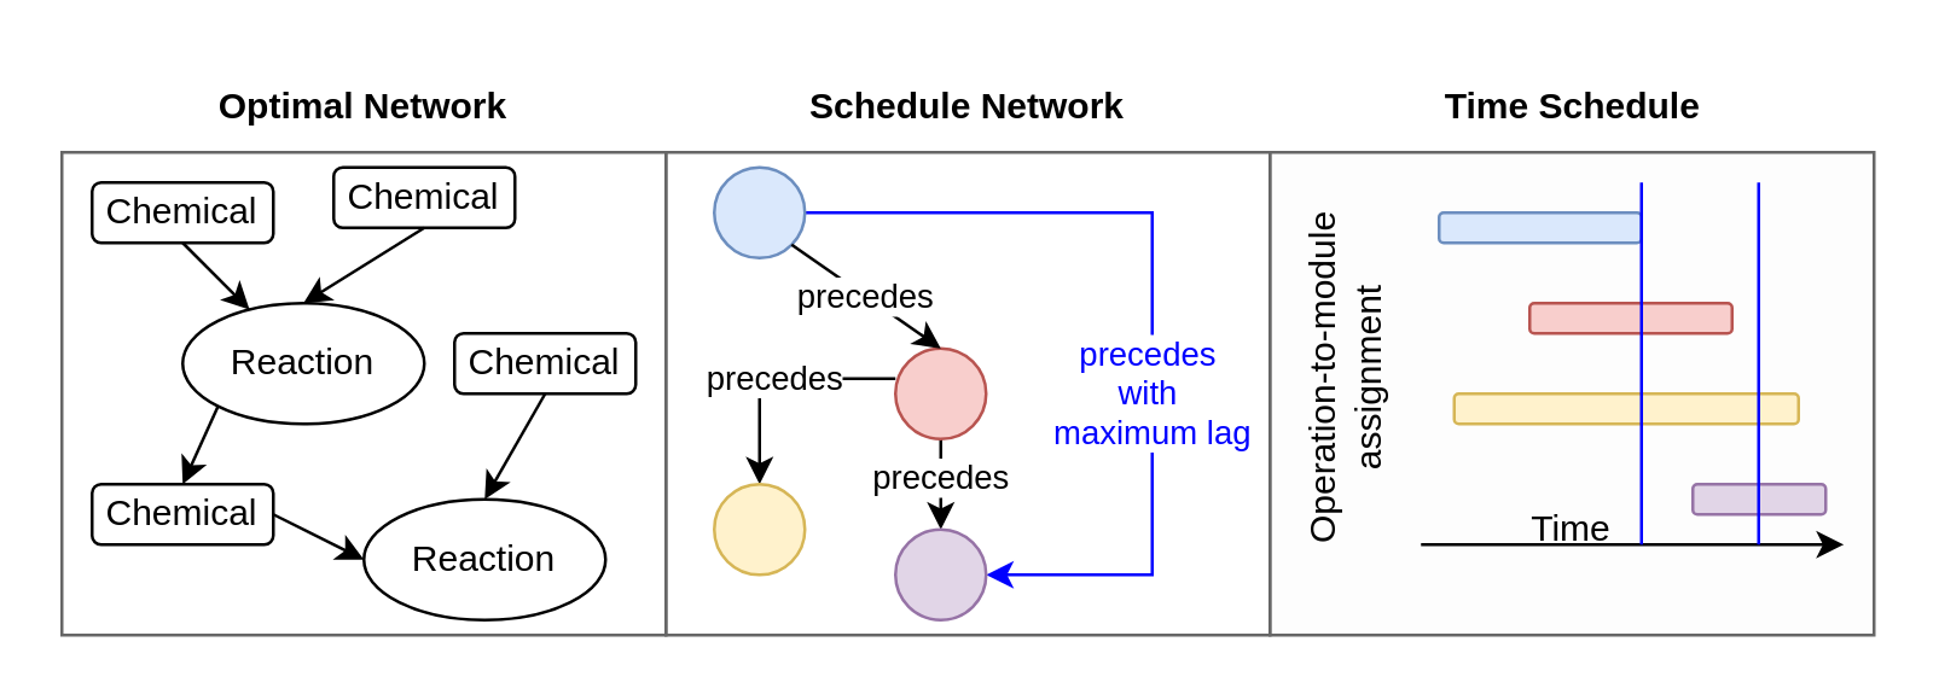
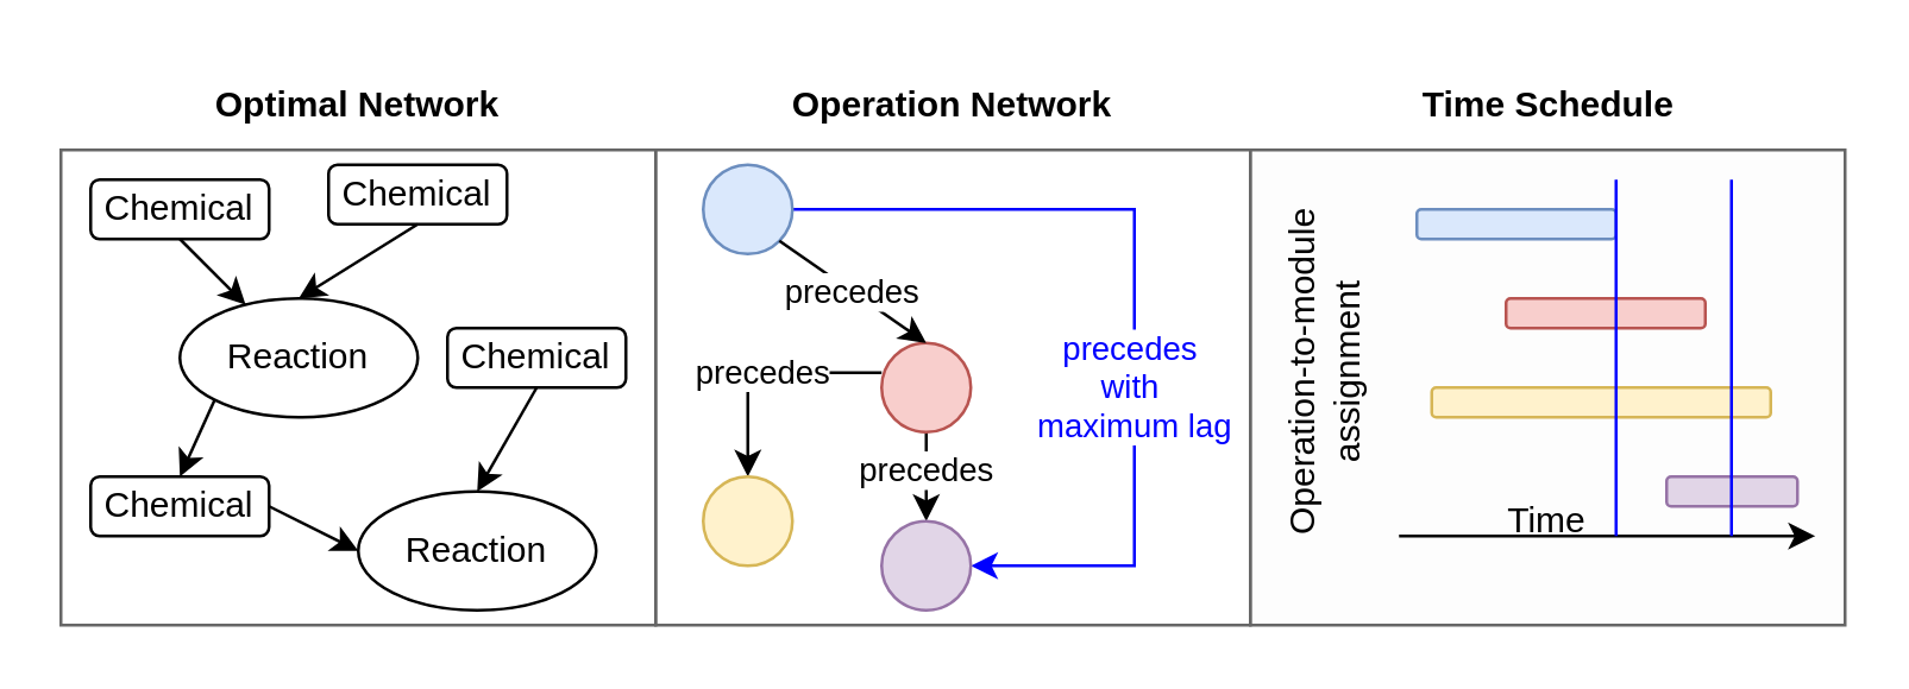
- <mxCell id="17" value="Schedule Network" style="text;html=1;align=center;verticalAlign=middle;whiteSpace=wrap;rounded=0;fontStyle=1" vertex="1" parent="1"><mxGeometry x="255" y="20" width="130" height="30" as="geometry" /></mxCell>
+ <mxCell id="17" value="Operation Network" style="text;html=1;align=center;verticalAlign=middle;whiteSpace=wrap;rounded=0;fontStyle=1" vertex="1" parent="1"><mxGeometry x="255" y="20" width="130" height="30" as="geometry" /></mxCell>
